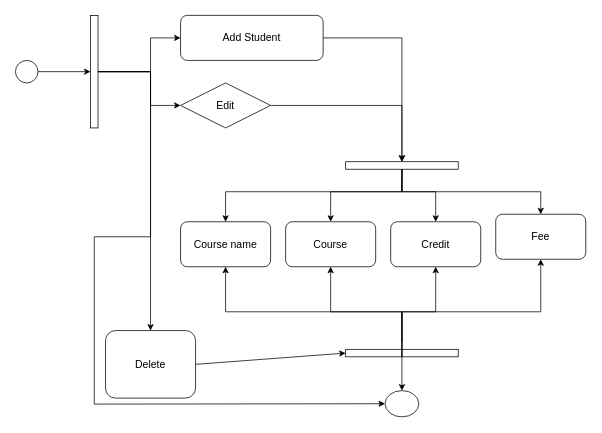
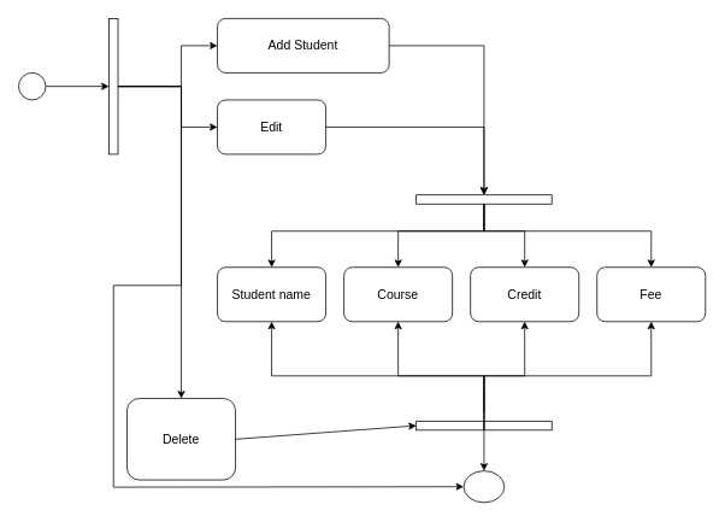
- <mxCell id="6" value="&lt;font style=&quot;font-size: 14px;&quot;&gt;Edit&lt;/font&gt;" style="rhombus;whiteSpace=wrap;html=1;" vertex="1" parent="1"><mxGeometry x="240" y="110" width="120" height="60" as="geometry" /></mxCell>
+ <mxCell id="6" value="&lt;font style=&quot;font-size: 14px;&quot;&gt;Edit&lt;/font&gt;" style="rounded=1;whiteSpace=wrap;html=1;" vertex="1" parent="1"><mxGeometry x="240" y="110" width="120" height="60" as="geometry" /></mxCell>
- <mxCell id="15" value="&lt;font style=&quot;font-size: 14px;&quot;&gt;Fee&lt;/font&gt;" style="rounded=1;whiteSpace=wrap;html=1;" vertex="1" parent="1"><mxGeometry x="660" y="285" width="120" height="60" as="geometry" /></mxCell>
+ <mxCell id="15" value="&lt;font style=&quot;font-size: 14px;&quot;&gt;Fee&lt;/font&gt;" style="rounded=1;whiteSpace=wrap;html=1;" vertex="1" parent="1"><mxGeometry x="660" y="295" width="120" height="60" as="geometry" /></mxCell>
- <mxCell id="12" value="&lt;font style=&quot;font-size: 14px;&quot;&gt;Course name&lt;/font&gt;" style="rounded=1;whiteSpace=wrap;html=1;" vertex="1" parent="1"><mxGeometry x="240" y="295" width="120" height="60" as="geometry" /></mxCell>
+ <mxCell id="12" value="&lt;font style=&quot;font-size: 14px;&quot;&gt;Student name&lt;/font&gt;" style="rounded=1;whiteSpace=wrap;html=1;" vertex="1" parent="1"><mxGeometry x="240" y="295" width="120" height="60" as="geometry" /></mxCell>
